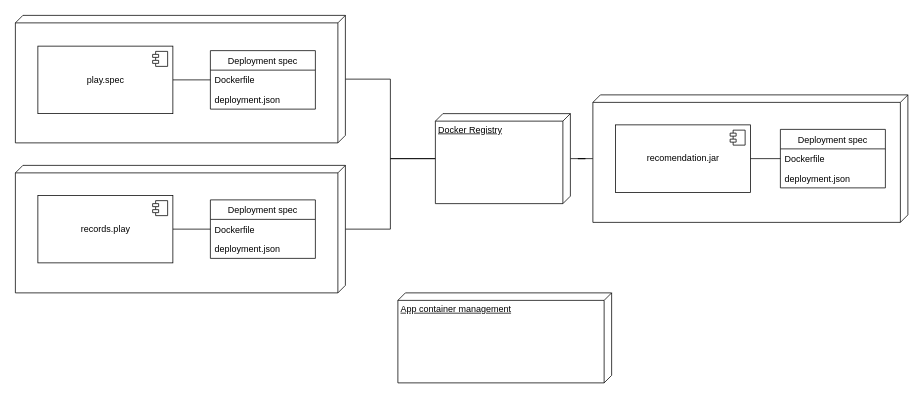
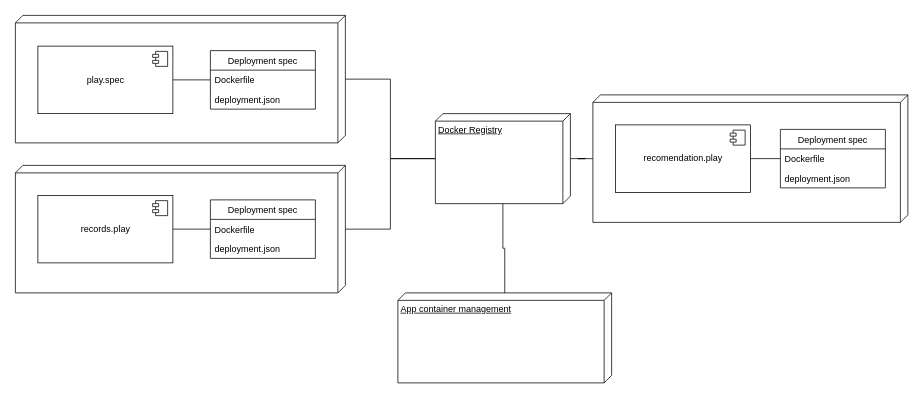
- <mxCell id="15" value="recomendation.jar" style="html=1;dropTarget=0;" parent="1" vertex="1"><mxGeometry x="820" y="166" width="180" height="90" as="geometry" /></mxCell>
+ <mxCell id="15" value="recomendation.play" style="html=1;dropTarget=0;" parent="1" vertex="1"><mxGeometry x="820" y="166" width="180" height="90" as="geometry" /></mxCell>
+ <mxCell id="17" style="edgeStyle=orthogonalEdgeStyle;rounded=0;orthogonalLoop=1;jettySize=auto;html=1;endArrow=none;endFill=0;" parent="1" source="18" target="19" edge="1"><mxGeometry relative="1" as="geometry" /></mxCell>
